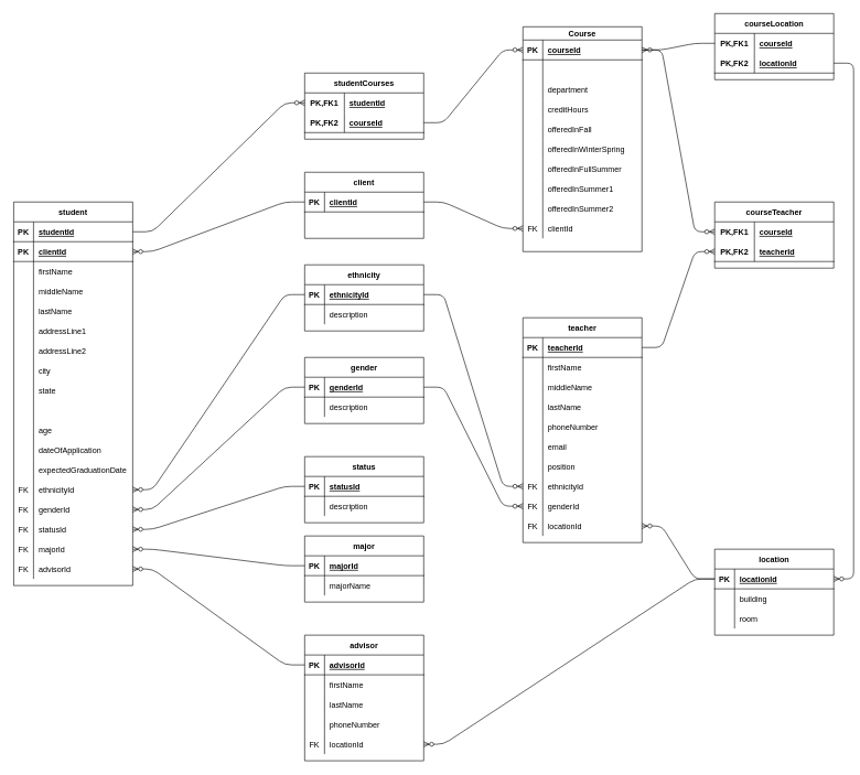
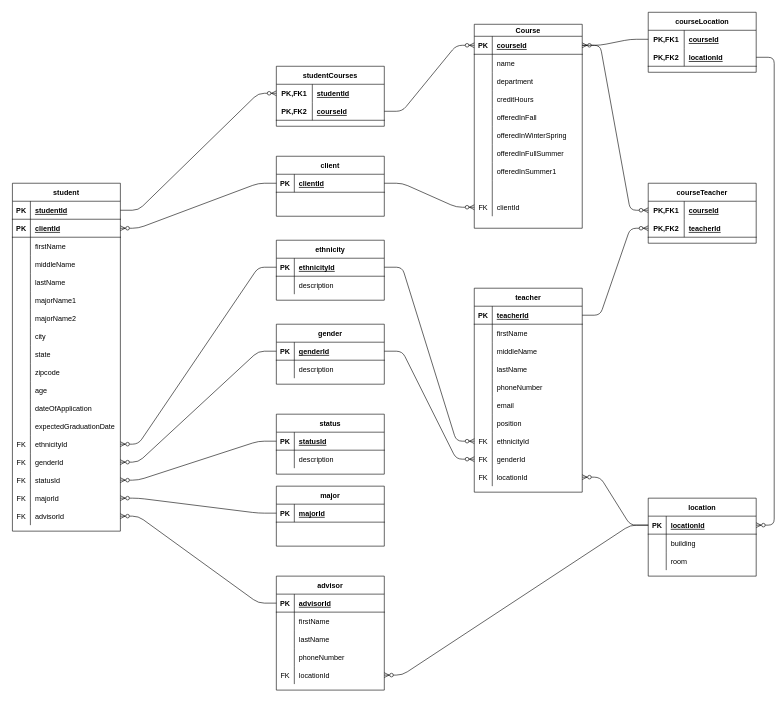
+ <mxCell id="17" value="name" style="shape=partialRectangle;connectable=0;fillColor=none;top=0;left=0;bottom=0;right=0;align=left;spacingLeft=6;overflow=hidden;" parent="15" vertex="1"><mxGeometry x="30" width="150" height="30" as="geometry" /></mxCell>
- <mxCell id="38" value="offeredInSummer2" style="shape=partialRectangle;connectable=0;fillColor=none;top=0;left=0;bottom=0;right=0;align=left;spacingLeft=6;overflow=hidden;" parent="36" vertex="1"><mxGeometry x="30" width="150" height="30" as="geometry" /></mxCell>
- <mxCell id="128" value="addressLine1" style="shape=partialRectangle;connectable=0;fillColor=none;top=0;left=0;bottom=0;right=0;align=left;spacingLeft=6;overflow=hidden;" parent="126" vertex="1"><mxGeometry x="30" width="150" height="30" as="geometry" /></mxCell>
+ <mxCell id="128" value="majorName1" style="shape=partialRectangle;connectable=0;fillColor=none;top=0;left=0;bottom=0;right=0;align=left;spacingLeft=6;overflow=hidden;" parent="126" vertex="1"><mxGeometry x="30" width="150" height="30" as="geometry" /></mxCell>
- <mxCell id="131" value="addressLine2" style="shape=partialRectangle;connectable=0;fillColor=none;top=0;left=0;bottom=0;right=0;align=left;spacingLeft=6;overflow=hidden;" parent="129" vertex="1"><mxGeometry x="30" width="150" height="30" as="geometry" /></mxCell>
+ <mxCell id="131" value="majorName2" style="shape=partialRectangle;connectable=0;fillColor=none;top=0;left=0;bottom=0;right=0;align=left;spacingLeft=6;overflow=hidden;" parent="129" vertex="1"><mxGeometry x="30" width="150" height="30" as="geometry" /></mxCell>
+ <mxCell id="140" value="zipcode" style="shape=partialRectangle;connectable=0;fillColor=none;top=0;left=0;bottom=0;right=0;align=left;spacingLeft=6;overflow=hidden;" parent="138" vertex="1"><mxGeometry x="30" width="150" height="30" as="geometry" /></mxCell>
- <mxCell id="215" value="majorName" style="shape=partialRectangle;connectable=0;fillColor=none;top=0;left=0;bottom=0;right=0;align=left;spacingLeft=6;overflow=hidden;" parent="213" vertex="1"><mxGeometry x="30" width="150" height="30" as="geometry" /></mxCell>
